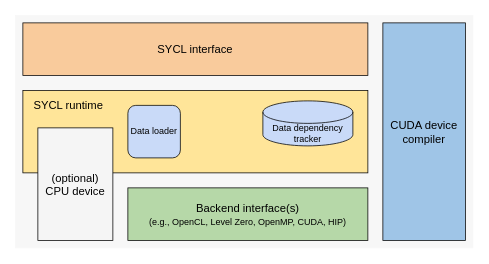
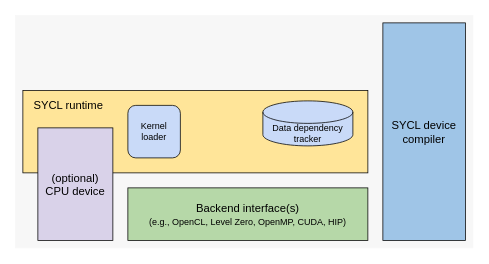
- <mxCell id="4" value="SYCL interface" style="rounded=0;whiteSpace=wrap;html=1;fontSize=15;fillColor=#f9cb9c;" parent="1" vertex="1"><mxGeometry x="30" y="30" width="460" height="70" as="geometry" /></mxCell>
- <mxCell id="8" value="Data loader" style="rounded=1;whiteSpace=wrap;html=1;fontSize=12;fillColor=#c9daf8;" parent="1" vertex="1"><mxGeometry x="170" y="140" width="70" height="70" as="geometry" /></mxCell>
+ <mxCell id="8" value="Kernel loader" style="rounded=1;whiteSpace=wrap;html=1;fontSize=12;fillColor=#c9daf8;" parent="1" vertex="1"><mxGeometry x="170" y="140" width="70" height="70" as="geometry" /></mxCell>
- <mxCell id="3" value="CUDA device&lt;br style=&quot;font-size: 15px;&quot;&gt;compiler" style="rounded=0;whiteSpace=wrap;html=1;fontSize=15;fillColor=#9FC5E7;" parent="1" vertex="1"><mxGeometry x="510" y="30" width="110" height="290" as="geometry" /></mxCell>
+ <mxCell id="3" value="SYCL device&lt;br style=&quot;font-size: 15px;&quot;&gt;compiler" style="rounded=0;whiteSpace=wrap;html=1;fontSize=15;fillColor=#9FC5E7;" parent="1" vertex="1"><mxGeometry x="510" y="30" width="110" height="290" as="geometry" /></mxCell>
- <mxCell id="7" value="(optional)&lt;br style=&quot;font-size: 15px;&quot;&gt;CPU device" style="rounded=0;whiteSpace=wrap;html=1;fontSize=15;fillColor=#f5f5f5;" parent="1" vertex="1"><mxGeometry x="50" y="170" width="100" height="150" as="geometry" /></mxCell>
+ <mxCell id="7" value="(optional)&lt;br style=&quot;font-size: 15px;&quot;&gt;CPU device" style="rounded=0;whiteSpace=wrap;html=1;fontSize=15;fillColor=#D9D2E9;" parent="1" vertex="1"><mxGeometry x="50" y="170" width="100" height="150" as="geometry" /></mxCell>
